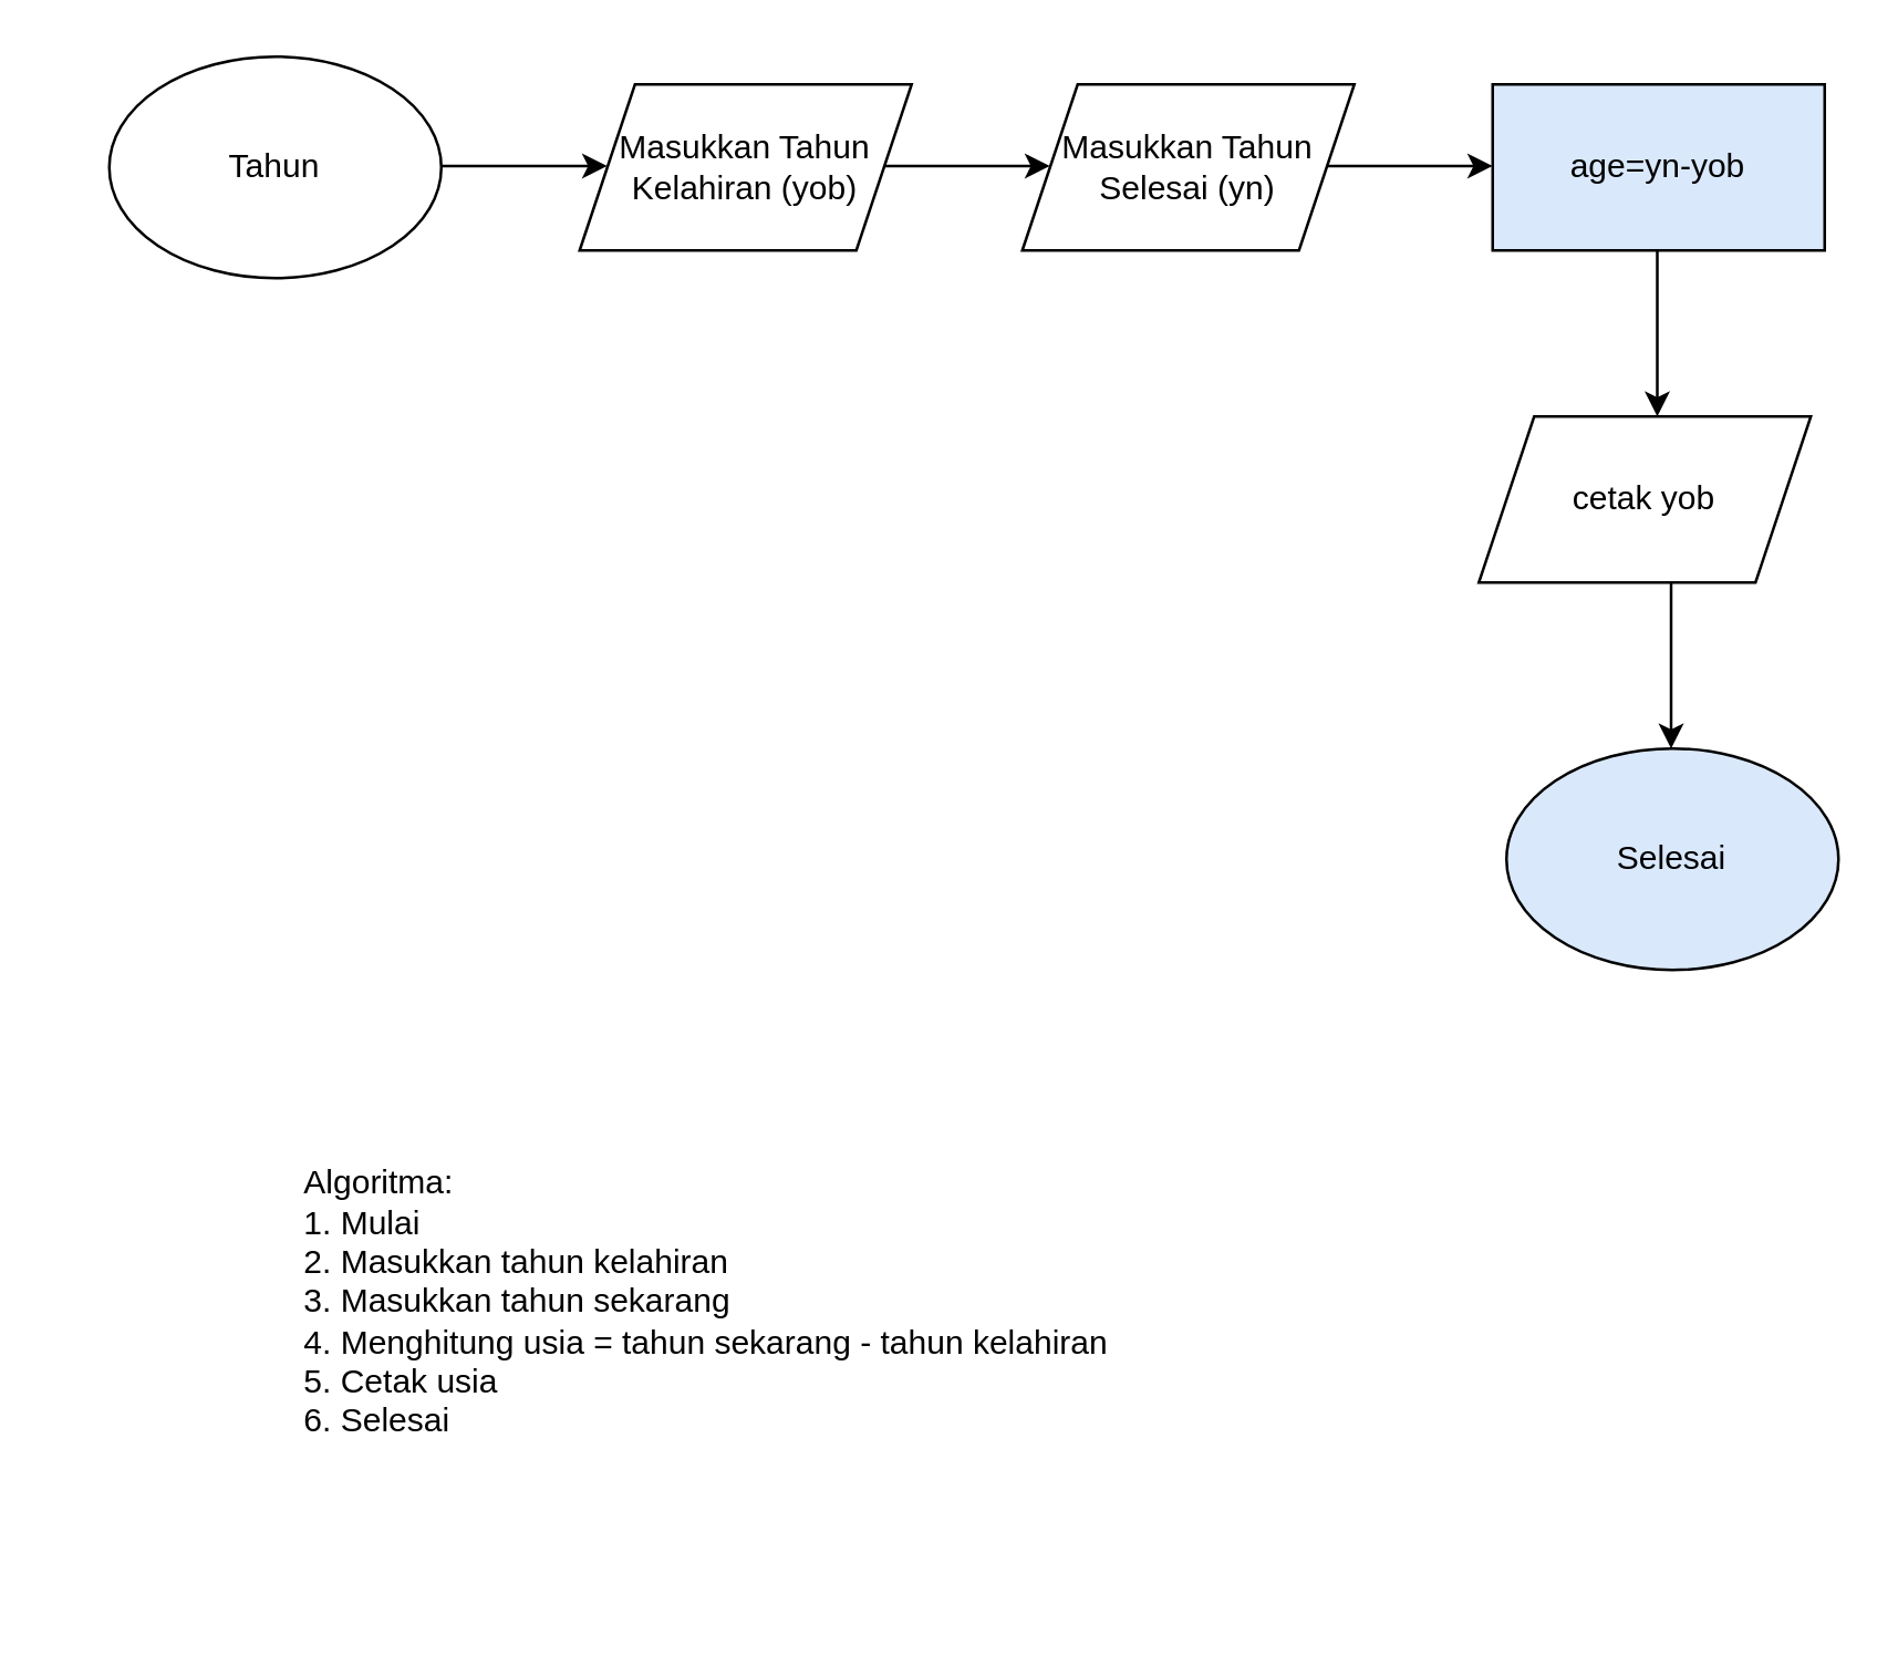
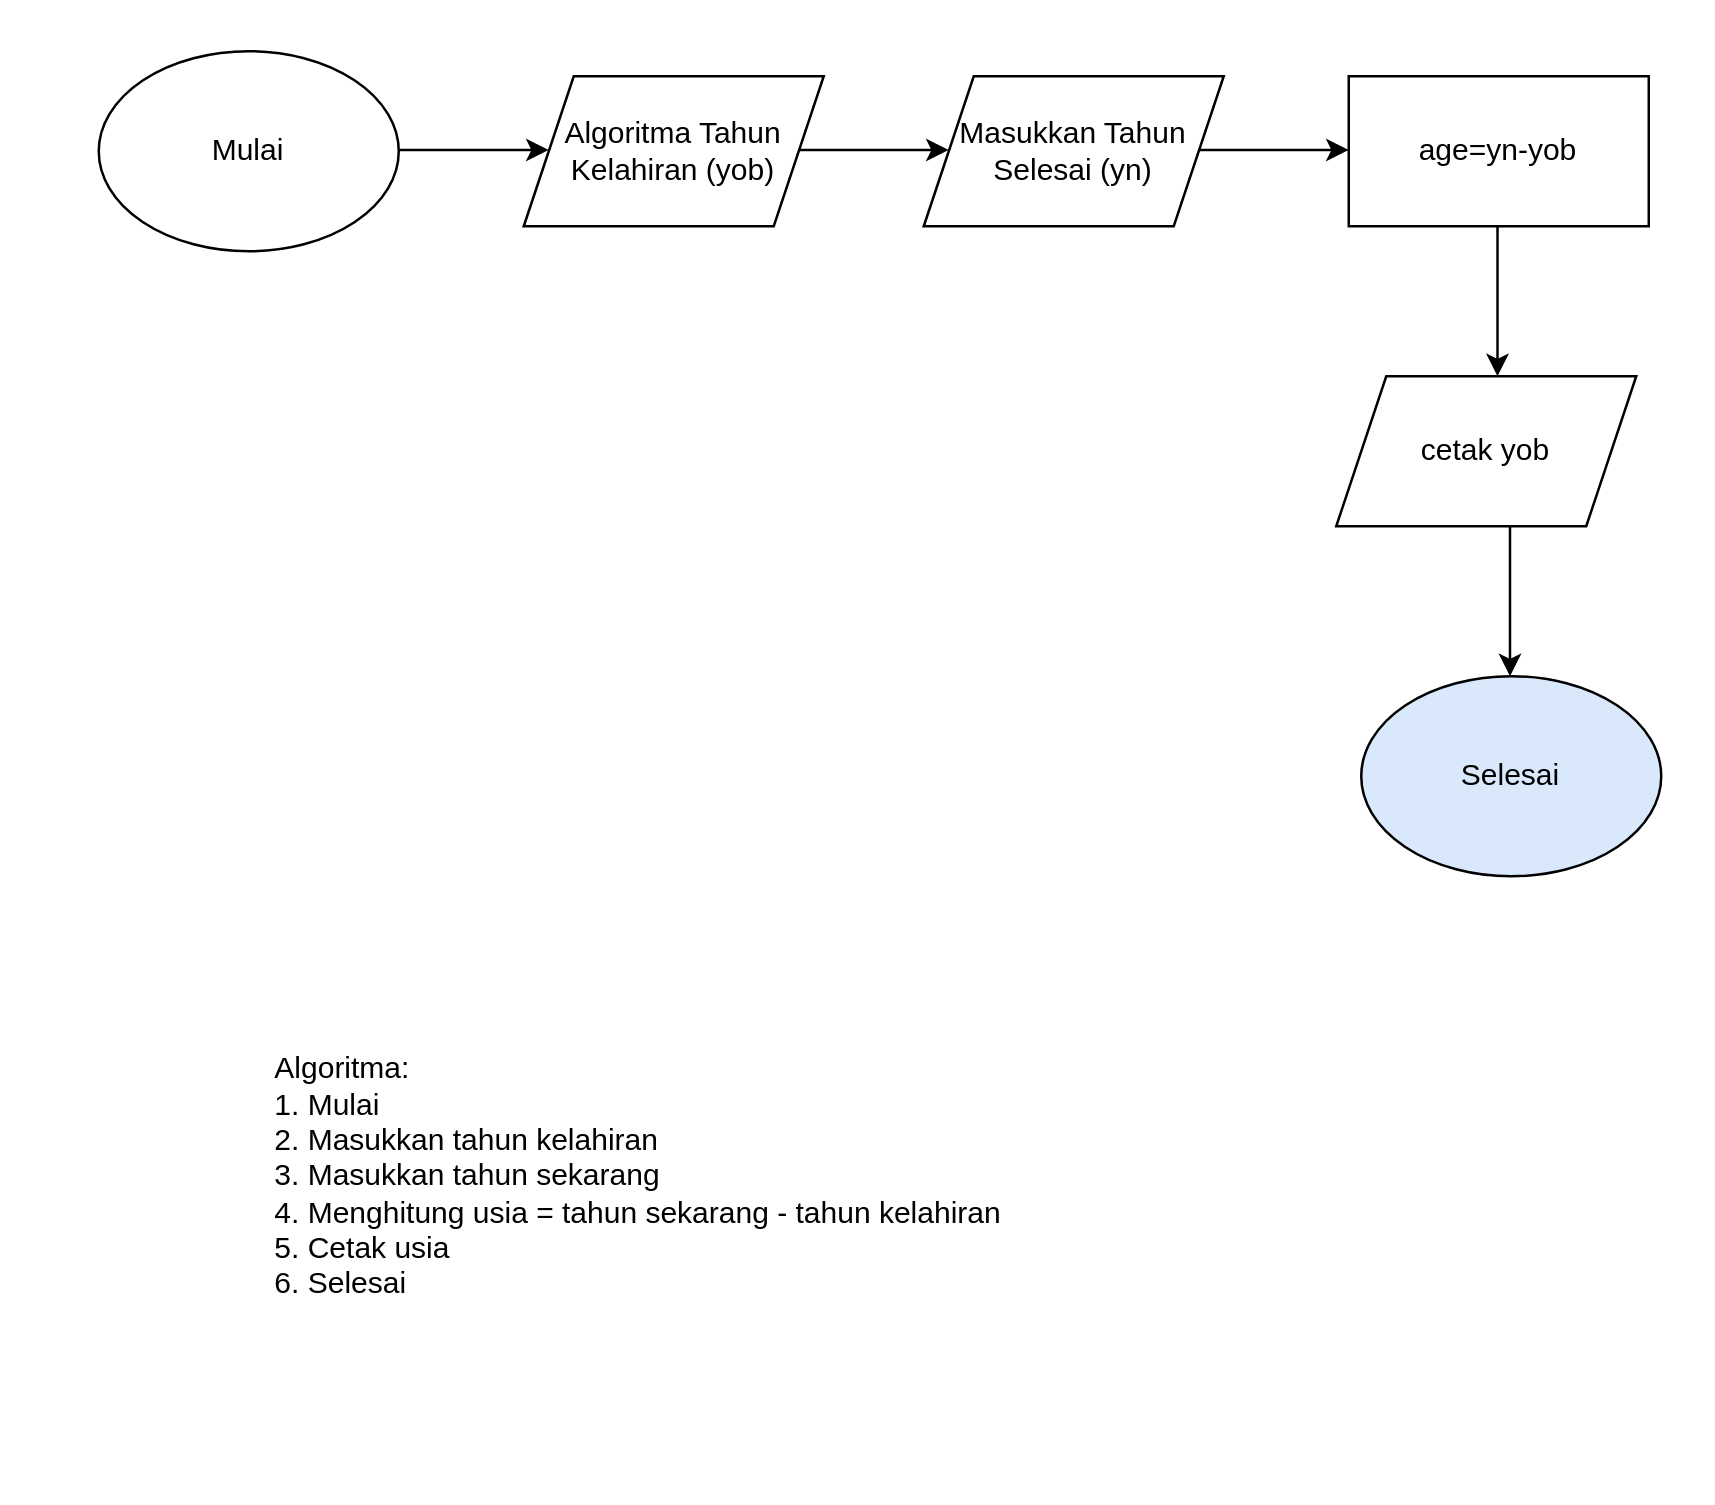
- <mxCell id="2" value="Tahun" style="ellipse;whiteSpace=wrap;html=1;" parent="1" vertex="1"><mxGeometry x="39" y="20" width="120" height="80" as="geometry" /></mxCell>
+ <mxCell id="2" value="Mulai" style="ellipse;whiteSpace=wrap;html=1;" parent="1" vertex="1"><mxGeometry x="39" y="20" width="120" height="80" as="geometry" /></mxCell>
- <mxCell id="6" value="Masukkan Tahun Kelahiran (yob)" style="shape=parallelogram;perimeter=parallelogramPerimeter;whiteSpace=wrap;html=1;fixedSize=1;" parent="1" vertex="1"><mxGeometry x="209" y="30" width="120" height="60" as="geometry" /></mxCell>
+ <mxCell id="6" value="Algoritma Tahun Kelahiran (yob)" style="shape=parallelogram;perimeter=parallelogramPerimeter;whiteSpace=wrap;html=1;fixedSize=1;" parent="1" vertex="1"><mxGeometry x="209" y="30" width="120" height="60" as="geometry" /></mxCell>
- <mxCell id="11" value="age=yn-yob" style="rounded=0;whiteSpace=wrap;html=1;fillColor=#dae8fc;" parent="1" vertex="1"><mxGeometry x="539" y="30" width="120" height="60" as="geometry" /></mxCell>
+ <mxCell id="11" value="age=yn-yob" style="rounded=0;whiteSpace=wrap;html=1;" parent="1" vertex="1"><mxGeometry x="539" y="30" width="120" height="60" as="geometry" /></mxCell>
